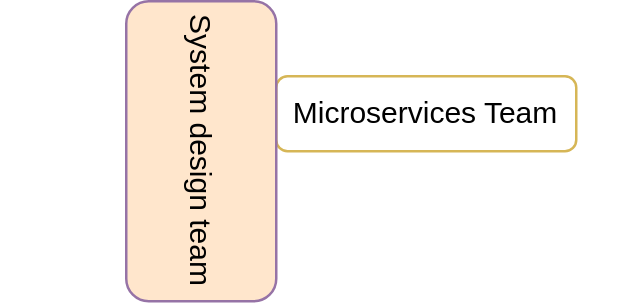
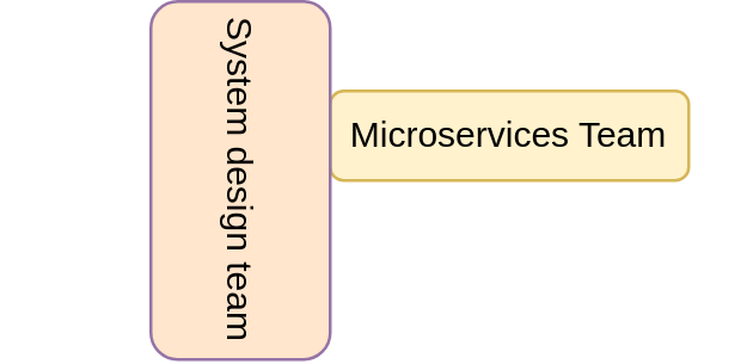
- <mxCell id="2" value="Microservices Team" style="rounded=1;whiteSpace=wrap;html=1;fillColor=#ffffff;strokeColor=#d6b656;" vertex="1" parent="1"><mxGeometry x="110" y="20" width="120" height="30" as="geometry" /></mxCell>
+ <mxCell id="2" value="Microservices Team" style="rounded=1;whiteSpace=wrap;html=1;fillColor=#fff2cc;strokeColor=#d6b656;" vertex="1" parent="1"><mxGeometry x="110" y="20" width="120" height="30" as="geometry" /></mxCell>
